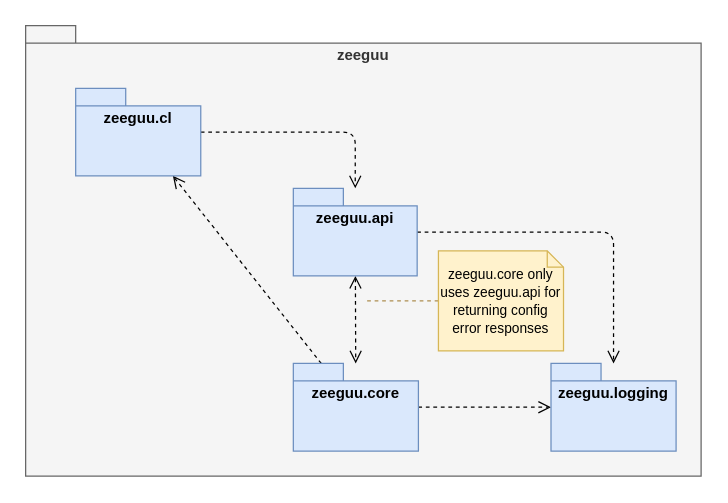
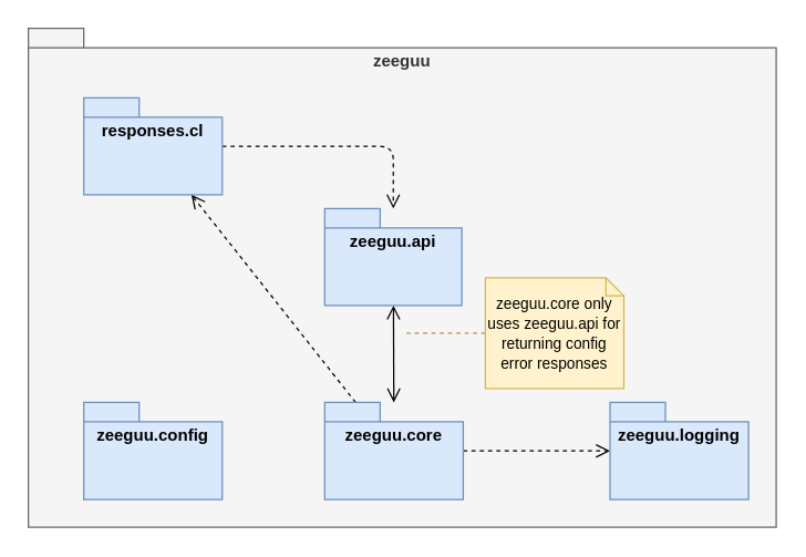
- <mxCell id="12" value="zeeguu.cl" style="shape=folder;fontStyle=1;spacingTop=10;tabWidth=40;tabHeight=14;tabPosition=left;html=1;whiteSpace=wrap;verticalAlign=top;fillColor=#dae8fc;strokeColor=#6c8ebf;" vertex="1" parent="1"><mxGeometry x="60" y="70" width="100" height="70" as="geometry" /></mxCell>
+ <mxCell id="12" value="responses.cl" style="shape=folder;fontStyle=1;spacingTop=10;tabWidth=40;tabHeight=14;tabPosition=left;html=1;whiteSpace=wrap;verticalAlign=top;fillColor=#dae8fc;strokeColor=#6c8ebf;" vertex="1" parent="1"><mxGeometry x="60" y="70" width="100" height="70" as="geometry" /></mxCell>
- <mxCell id="7" style="edgeStyle=orthogonalEdgeStyle;rounded=1;orthogonalLoop=1;jettySize=auto;html=1;fontSize=12;startSize=8;endSize=8;endArrow=open;endFill=0;dashed=1;curved=0;" edge="1" parent="1" source="8" target="9"><mxGeometry relative="1" as="geometry" /></mxCell>
- <mxCell id="6" style="edgeStyle=none;curved=1;rounded=0;orthogonalLoop=1;jettySize=auto;html=1;fontSize=12;startSize=8;endSize=8;startArrow=open;startFill=0;endArrow=open;endFill=0;dashed=1;" edge="1" parent="1" source="8" target="5"><mxGeometry relative="1" as="geometry" /></mxCell>
+ <mxCell id="6" style="edgeStyle=none;curved=1;rounded=0;orthogonalLoop=1;jettySize=auto;html=1;fontSize=12;startSize=8;endSize=8;startArrow=open;startFill=0;endArrow=open;endFill=0;dashed=0;" edge="1" parent="1" source="8" target="5"><mxGeometry relative="1" as="geometry" /></mxCell>
+ <mxCell id="10" value="zeeguu.config" style="shape=folder;fontStyle=1;spacingTop=10;tabWidth=40;tabHeight=14;tabPosition=left;html=1;whiteSpace=wrap;verticalAlign=top;fillColor=#dae8fc;strokeColor=#6c8ebf;" vertex="1" parent="1"><mxGeometry x="60" y="290" width="100" height="70" as="geometry" /></mxCell>
